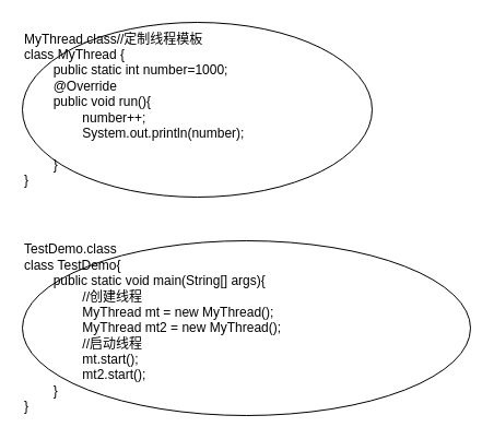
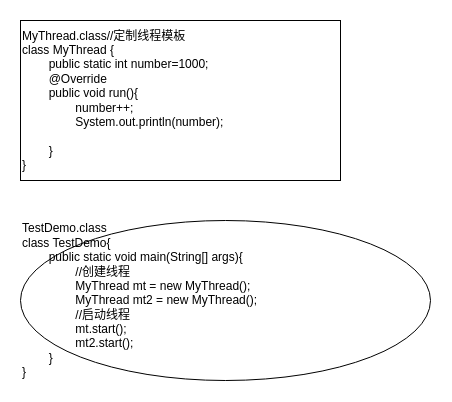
- <mxCell id="2" value="&lt;div&gt;&lt;span&gt;MyThread.class//定制线程模板&lt;/span&gt;&lt;/div&gt;&lt;div&gt;&lt;span&gt;class MyThread {&lt;/span&gt;&lt;/div&gt;&lt;div&gt;&lt;span&gt;&lt;span style=&quot;white-space: pre&quot;&gt;&#09;&lt;/span&gt;public static int number=1000;&lt;br&gt;&lt;/span&gt;&lt;/div&gt;&lt;span style=&quot;white-space: pre&quot;&gt;&lt;div&gt;&lt;span style=&quot;white-space: normal&quot;&gt;&lt;span style=&quot;white-space: pre&quot;&gt;&#09;&lt;/span&gt;@Override&lt;/span&gt;&lt;/div&gt;&lt;div&gt;&lt;/div&gt;&lt;div&gt;&lt;/div&gt;&lt;/span&gt;&lt;div&gt;&lt;span&gt;&lt;span style=&quot;white-space: pre&quot;&gt;&#09;&lt;/span&gt;public void run(){&lt;/span&gt;&lt;/div&gt;&lt;span style=&quot;white-space: pre&quot;&gt;&lt;div&gt;&lt;span style=&quot;white-space: normal&quot;&gt;&lt;span style=&quot;white-space: pre&quot;&gt;&#09;&lt;span style=&quot;white-space: pre&quot;&gt;&#09;&lt;/span&gt;n&lt;/span&gt;umber++;&lt;/span&gt;&lt;/div&gt;&lt;div&gt;&lt;span style=&quot;white-space: normal&quot;&gt;&lt;span style=&quot;white-space: pre&quot;&gt;&#09;&lt;/span&gt;&lt;span style=&quot;white-space: pre&quot;&gt;&#09;&lt;/span&gt;System.out.println(number);&lt;br&gt;&lt;/span&gt;&lt;/div&gt;&lt;div&gt;&lt;span style=&quot;white-space: normal&quot;&gt;&lt;br&gt;&lt;/span&gt;&lt;/div&gt;&lt;/span&gt;&lt;div&gt;&lt;span&gt;&lt;span style=&quot;white-space: pre&quot;&gt;&#09;&lt;/span&gt;}&lt;/span&gt;&lt;/div&gt;&lt;div&gt;&lt;span&gt;}&lt;/span&gt;&lt;/div&gt;" style="ellipse;whiteSpace=wrap;html=1;align=left;" vertex="1" parent="1"><mxGeometry x="20" y="20" width="320" height="160" as="geometry" /></mxCell>
+ <mxCell id="2" value="&lt;div&gt;&lt;span&gt;MyThread.class//定制线程模板&lt;/span&gt;&lt;/div&gt;&lt;div&gt;&lt;span&gt;class MyThread {&lt;/span&gt;&lt;/div&gt;&lt;div&gt;&lt;span&gt;&lt;span style=&quot;white-space: pre&quot;&gt;&#09;&lt;/span&gt;public static int number=1000;&lt;br&gt;&lt;/span&gt;&lt;/div&gt;&lt;span style=&quot;white-space: pre&quot;&gt;&lt;div&gt;&lt;span style=&quot;white-space: normal&quot;&gt;&lt;span style=&quot;white-space: pre&quot;&gt;&#09;&lt;/span&gt;@Override&lt;/span&gt;&lt;/div&gt;&lt;div&gt;&lt;/div&gt;&lt;div&gt;&lt;/div&gt;&lt;/span&gt;&lt;div&gt;&lt;span&gt;&lt;span style=&quot;white-space: pre&quot;&gt;&#09;&lt;/span&gt;public void run(){&lt;/span&gt;&lt;/div&gt;&lt;span style=&quot;white-space: pre&quot;&gt;&lt;div&gt;&lt;span style=&quot;white-space: normal&quot;&gt;&lt;span style=&quot;white-space: pre&quot;&gt;&#09;&lt;span style=&quot;white-space: pre&quot;&gt;&#09;&lt;/span&gt;n&lt;/span&gt;umber++;&lt;/span&gt;&lt;/div&gt;&lt;div&gt;&lt;span style=&quot;white-space: normal&quot;&gt;&lt;span style=&quot;white-space: pre&quot;&gt;&#09;&lt;/span&gt;&lt;span style=&quot;white-space: pre&quot;&gt;&#09;&lt;/span&gt;System.out.println(number);&lt;br&gt;&lt;/span&gt;&lt;/div&gt;&lt;div&gt;&lt;span style=&quot;white-space: normal&quot;&gt;&lt;br&gt;&lt;/span&gt;&lt;/div&gt;&lt;/span&gt;&lt;div&gt;&lt;span&gt;&lt;span style=&quot;white-space: pre&quot;&gt;&#09;&lt;/span&gt;}&lt;/span&gt;&lt;/div&gt;&lt;div&gt;&lt;span&gt;}&lt;/span&gt;&lt;/div&gt;" style="rounded=0;whiteSpace=wrap;html=1;align=left;" vertex="1" parent="1"><mxGeometry x="20" y="20" width="320" height="160" as="geometry" /></mxCell>
